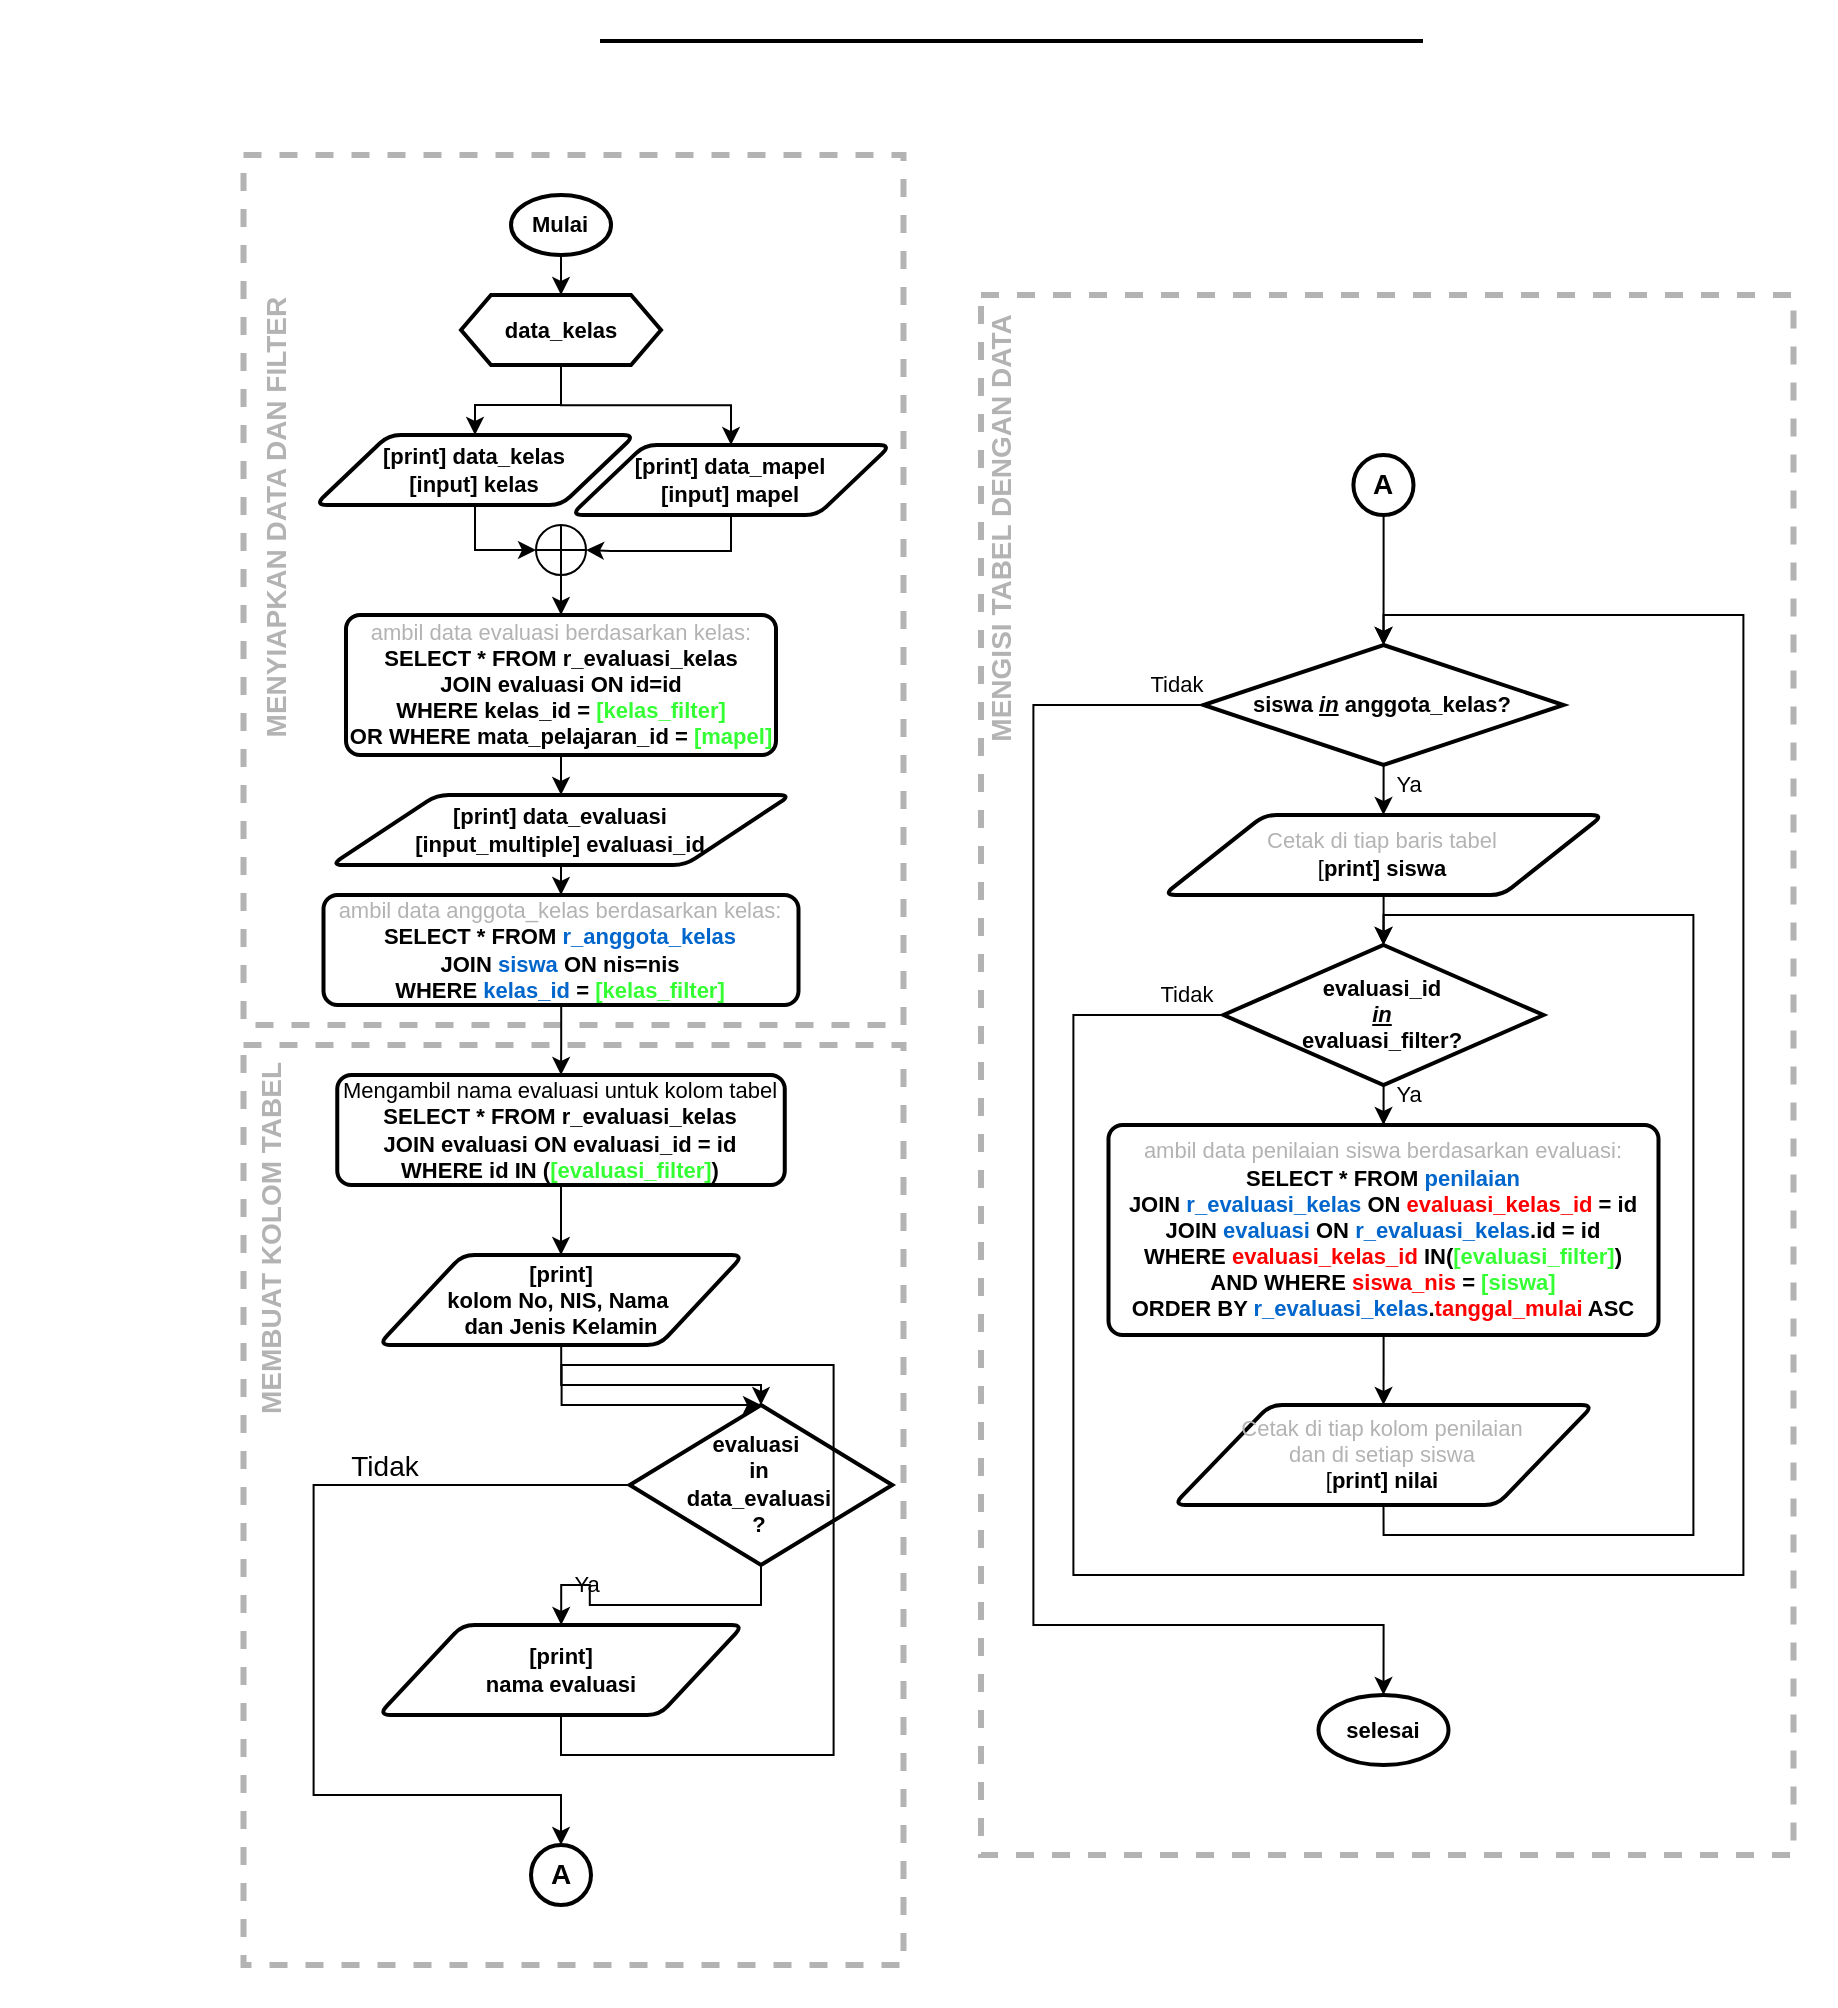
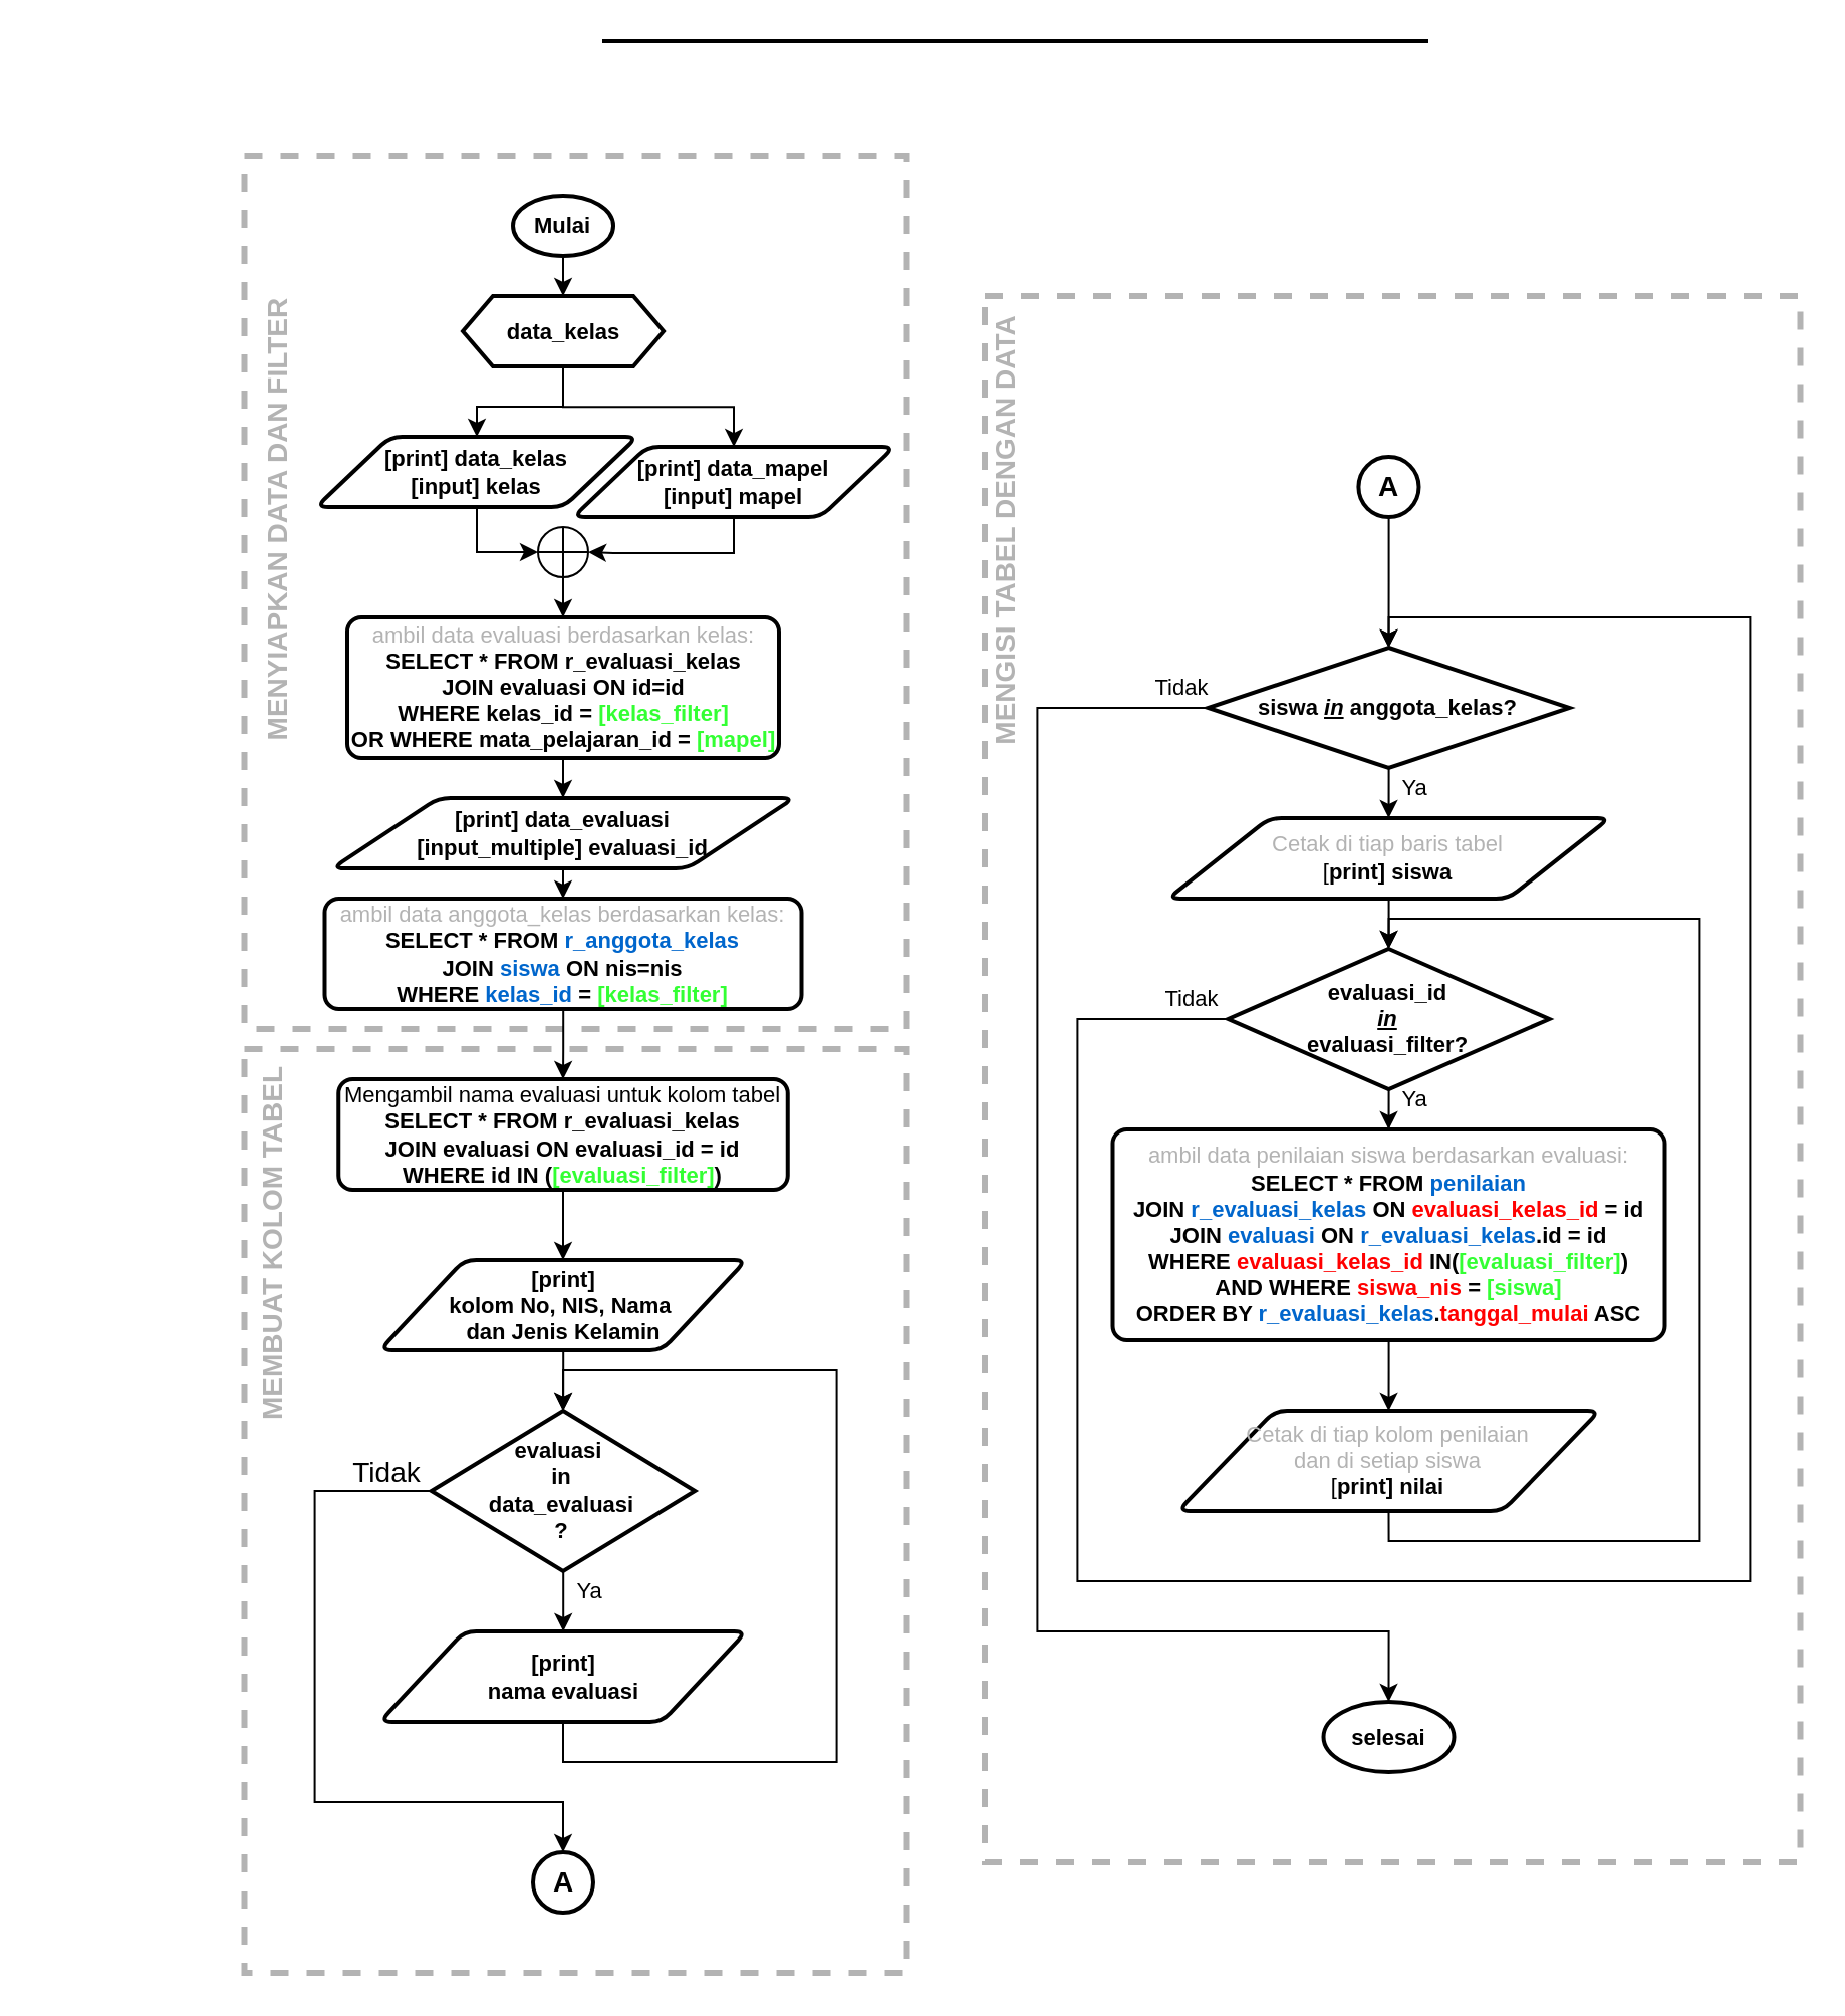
- <mxCell id="39" value="&lt;b&gt;&amp;nbsp; evaluasi&amp;nbsp; &amp;nbsp;&lt;br&gt;in&lt;br&gt;data_evaluasi&lt;br&gt;?&lt;br&gt;&lt;/b&gt;" style="strokeWidth=2;html=1;shape=mxgraph.flowchart.decision;whiteSpace=wrap;fontSize=11;" parent="1" vertex="1"><mxGeometry x="314.38" y="702" width="131.25" height="80" as="geometry" /></mxCell>
+ <mxCell id="39" value="&lt;b&gt;&amp;nbsp; evaluasi&amp;nbsp; &amp;nbsp;&lt;br&gt;in&lt;br&gt;data_evaluasi&lt;br&gt;?&lt;br&gt;&lt;/b&gt;" style="strokeWidth=2;html=1;shape=mxgraph.flowchart.decision;whiteSpace=wrap;fontSize=11;" parent="1" vertex="1"><mxGeometry x="214.38" y="702" width="131.25" height="80" as="geometry" /></mxCell>
